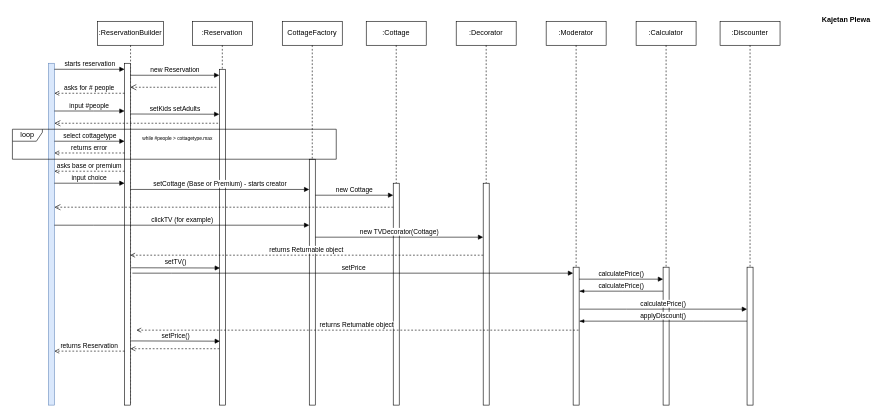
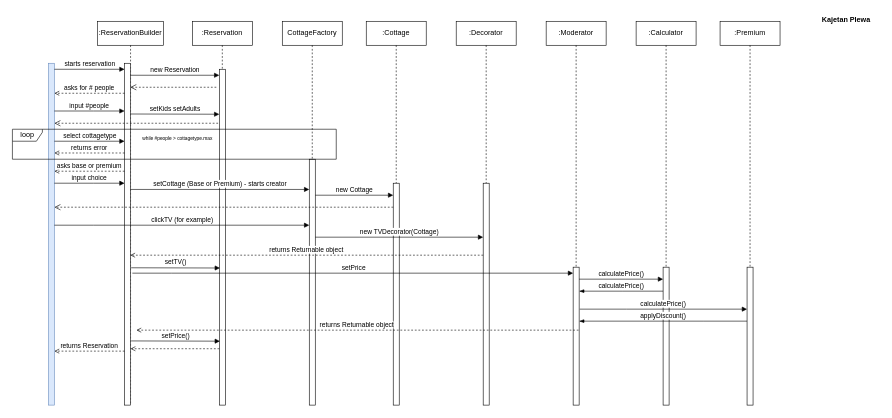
- <mxCell id="40" value=":Discounter" style="shape=umlLifeline;perimeter=lifelinePerimeter;whiteSpace=wrap;html=1;container=0;dropTarget=0;collapsible=0;recursiveResize=0;outlineConnect=0;portConstraint=eastwest;newEdgeStyle={&quot;edgeStyle&quot;:&quot;elbowEdgeStyle&quot;,&quot;elbow&quot;:&quot;vertical&quot;,&quot;curved&quot;:0,&quot;rounded&quot;:0};" vertex="1" parent="1"><mxGeometry x="1200" y="35" width="100" height="640" as="geometry" /></mxCell>
+ <mxCell id="40" value=":Premium" style="shape=umlLifeline;perimeter=lifelinePerimeter;whiteSpace=wrap;html=1;container=0;dropTarget=0;collapsible=0;recursiveResize=0;outlineConnect=0;portConstraint=eastwest;newEdgeStyle={&quot;edgeStyle&quot;:&quot;elbowEdgeStyle&quot;,&quot;elbow&quot;:&quot;vertical&quot;,&quot;curved&quot;:0,&quot;rounded&quot;:0};" vertex="1" parent="1"><mxGeometry x="1200" y="35" width="100" height="640" as="geometry" /></mxCell>
